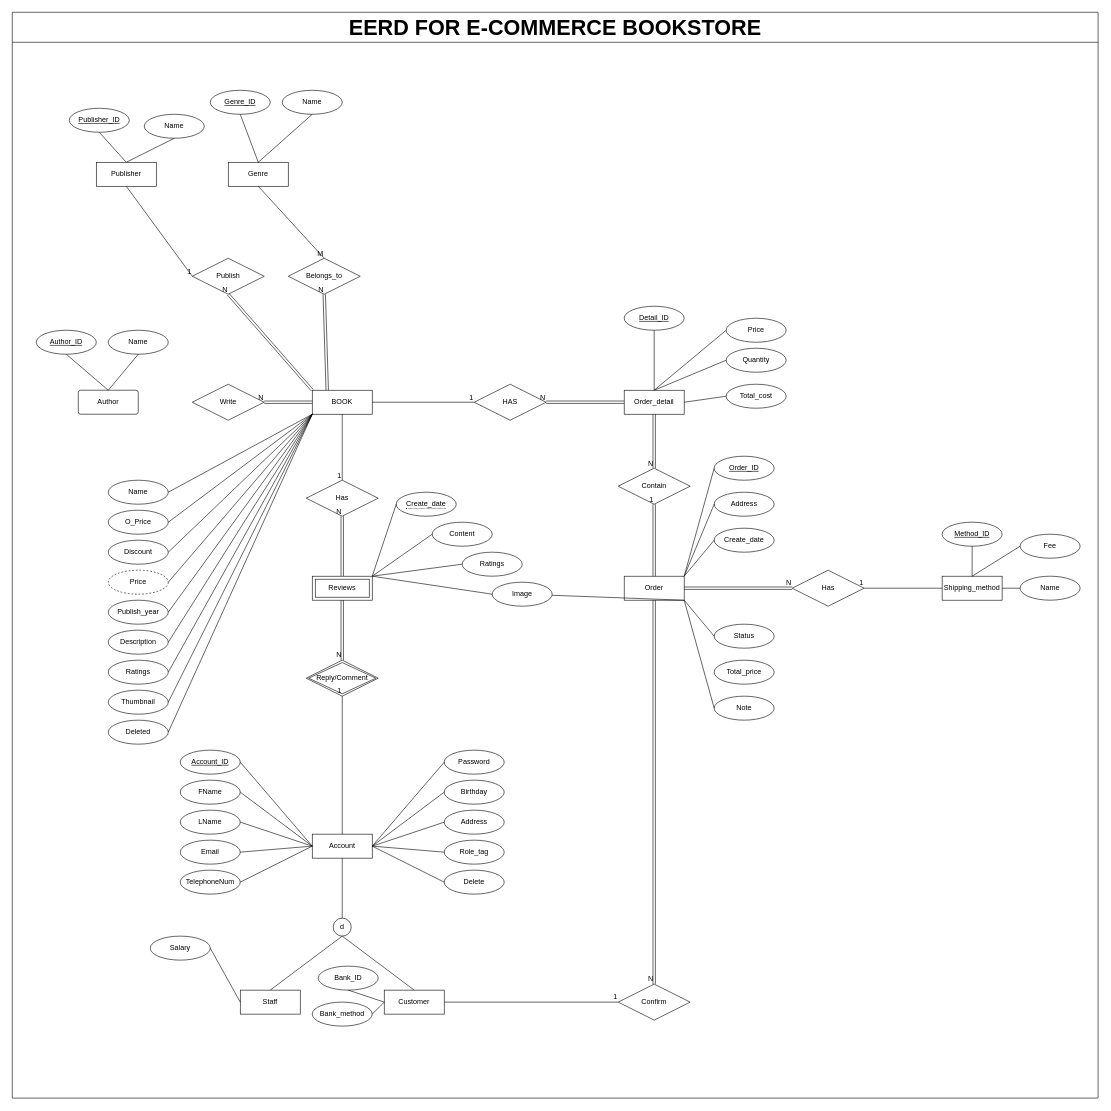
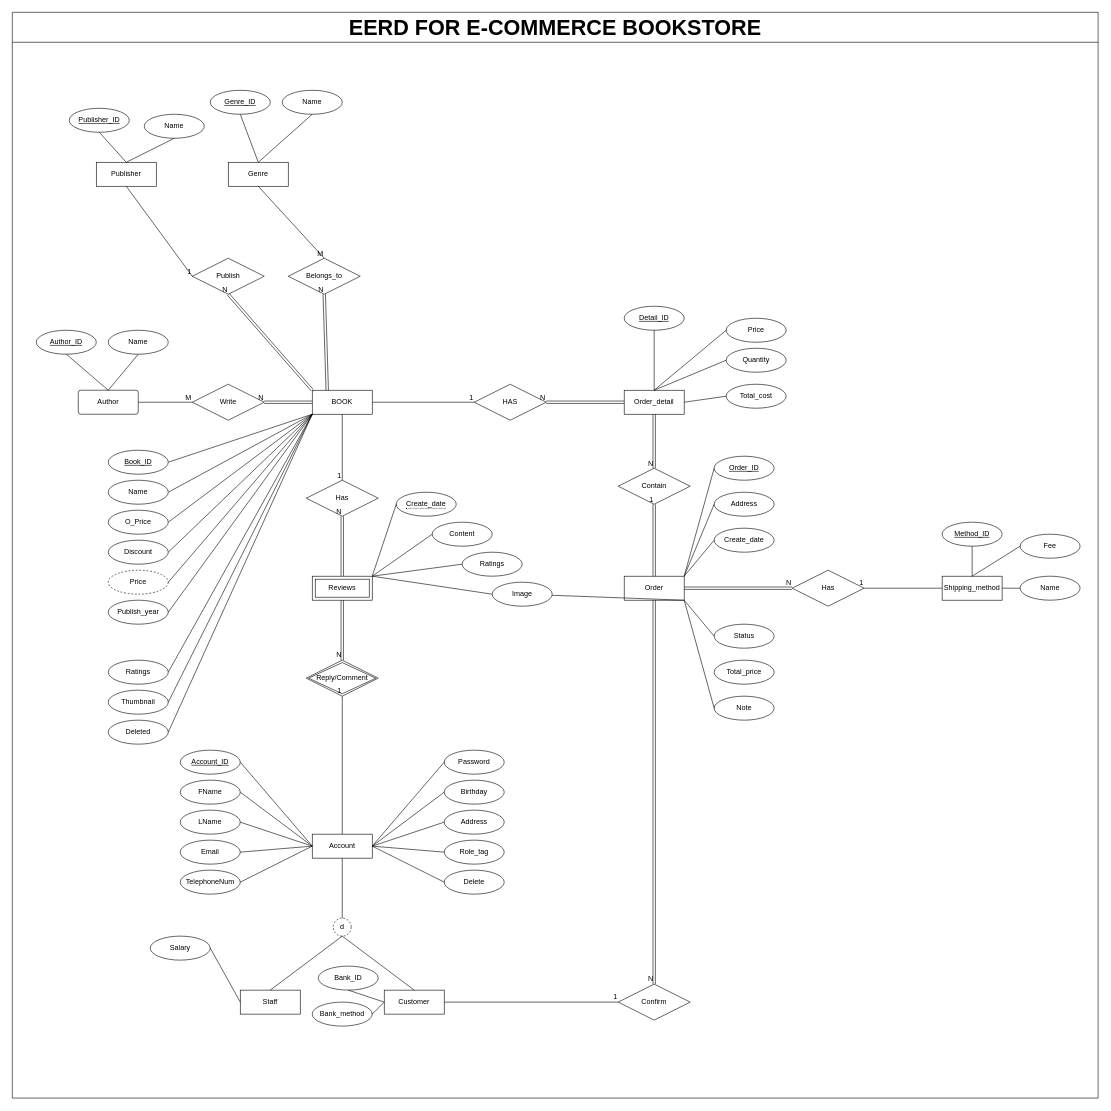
+ <mxCell id="31" value="" style="endArrow=none;html=1;rounded=0;exitX=1;exitY=0.5;exitDx=0;exitDy=0;entryX=0;entryY=0.5;entryDx=0;entryDy=0;" parent="1" source="6" target="28" edge="1"><mxGeometry relative="1" as="geometry"><mxPoint x="310" y="500" as="sourcePoint" /><mxPoint x="470" y="500" as="targetPoint" /></mxGeometry></mxCell>
+ <mxCell id="32" value="M" style="resizable=0;html=1;whiteSpace=wrap;align=right;verticalAlign=bottom;" parent="31" connectable="0" vertex="1"><mxGeometry x="1" relative="1" as="geometry" /></mxCell>
+ <mxCell id="13" value="" style="endArrow=none;html=1;rounded=0;entryX=1;entryY=0.5;entryDx=0;entryDy=0;exitX=0;exitY=1;exitDx=0;exitDy=0;" parent="1" source="7" target="147" edge="1"><mxGeometry width="50" height="50" relative="1" as="geometry"><mxPoint x="785" y="740" as="sourcePoint" /><mxPoint x="870" y="850" as="targetPoint" /></mxGeometry></mxCell>
+ <mxCell id="147" value="Book_ID" style="ellipse;whiteSpace=wrap;html=1;align=center;fontStyle=4;" parent="146" vertex="1"><mxGeometry x="160" y="730" width="100" height="40" as="geometry" /></mxCell>
- <mxCell id="16" value="" style="endArrow=none;html=1;rounded=0;entryX=0;entryY=1;entryDx=0;entryDy=0;exitX=1;exitY=0.5;exitDx=0;exitDy=0;" parent="1" source="151" target="7" edge="1"><mxGeometry width="50" height="50" relative="1" as="geometry"><mxPoint x="560" y="720" as="sourcePoint" /><mxPoint x="610" y="670" as="targetPoint" /></mxGeometry></mxCell>
- <mxCell id="151" value="Description" style="ellipse;whiteSpace=wrap;html=1;align=center;" parent="146" vertex="1"><mxGeometry x="160" y="1030" width="100" height="40" as="geometry" /></mxCell>
- <mxCell id="89" value="d" style="ellipse;whiteSpace=wrap;html=1;aspect=fixed;" parent="1" vertex="1"><mxGeometry x="555" y="1530" width="30" height="30" as="geometry" /></mxCell>
+ <mxCell id="89" value="d" style="ellipse;whiteSpace=wrap;html=1;aspect=fixed;dashed=1;" parent="1" vertex="1"><mxGeometry x="555" y="1530" width="30" height="30" as="geometry" /></mxCell>
